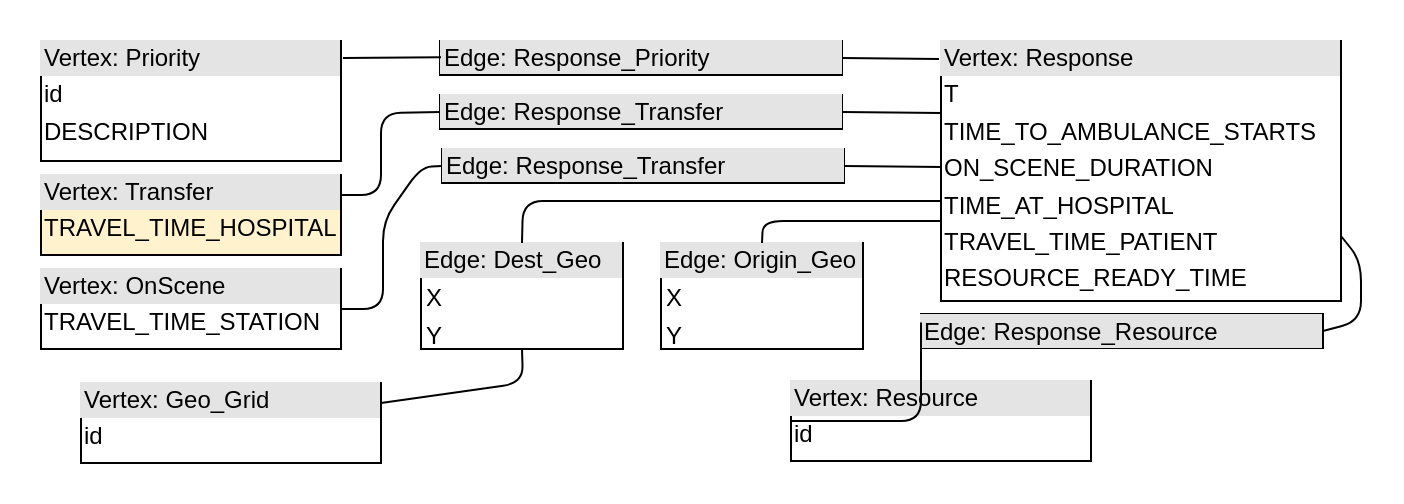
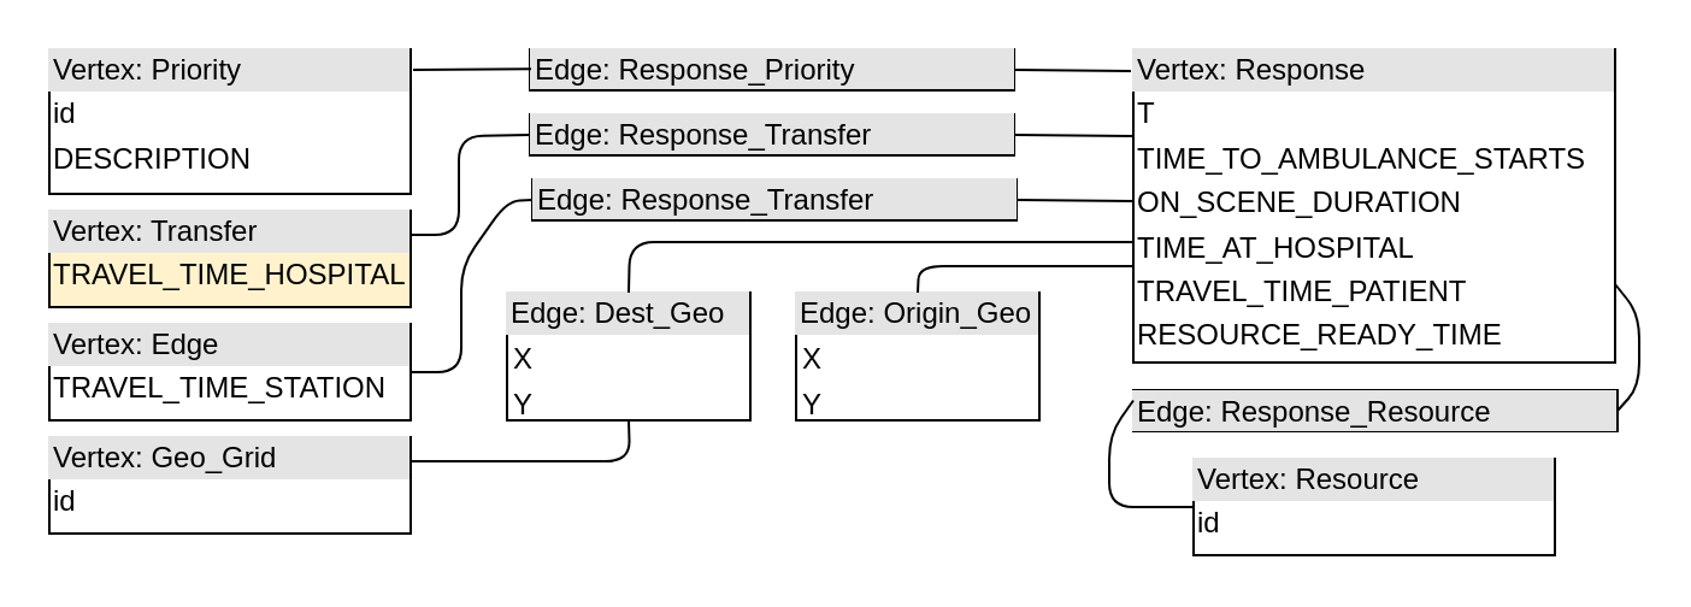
- <mxCell id="21" value="&lt;div style=&quot;box-sizing: border-box ; width: 100% ; background: #e4e4e4 ; padding: 2px&quot;&gt;Vertex: OnScene&lt;/div&gt;&lt;table style=&quot;width: 100% ; font-size: 1em&quot; cellpadding=&quot;2&quot; cellspacing=&quot;0&quot;&gt;&lt;tbody&gt;&lt;tr&gt;&lt;td&gt;TRAVEL_TIME_STATION&lt;/td&gt;&lt;/tr&gt;&lt;tr&gt;&lt;td&gt;&lt;/td&gt;&lt;/tr&gt;&lt;/tbody&gt;&lt;/table&gt;" style="verticalAlign=top;align=left;overflow=fill;html=1;" vertex="1" parent="1"><mxGeometry x="20" y="134" width="150" height="40" as="geometry" /></mxCell>
+ <mxCell id="21" value="&lt;div style=&quot;box-sizing: border-box ; width: 100% ; background: #e4e4e4 ; padding: 2px&quot;&gt;Vertex: Edge&lt;/div&gt;&lt;table style=&quot;width: 100% ; font-size: 1em&quot; cellpadding=&quot;2&quot; cellspacing=&quot;0&quot;&gt;&lt;tbody&gt;&lt;tr&gt;&lt;td&gt;TRAVEL_TIME_STATION&lt;/td&gt;&lt;/tr&gt;&lt;tr&gt;&lt;td&gt;&lt;/td&gt;&lt;/tr&gt;&lt;/tbody&gt;&lt;/table&gt;" style="verticalAlign=top;align=left;overflow=fill;html=1;" vertex="1" parent="1"><mxGeometry x="20" y="134" width="150" height="40" as="geometry" /></mxCell>
- <mxCell id="8" value="&lt;div style=&quot;box-sizing: border-box ; width: 100% ; background: #e4e4e4 ; padding: 2px&quot;&gt;Edge: Response_Resource&lt;/div&gt;&lt;table style=&quot;width: 100% ; font-size: 1em&quot; cellpadding=&quot;2&quot; cellspacing=&quot;0&quot;&gt;&lt;tbody&gt;&lt;/tbody&gt;&lt;/table&gt;" style="verticalAlign=top;align=left;overflow=fill;html=1;" parent="1" vertex="1"><mxGeometry x="460" y="156.5" width="201" height="17" as="geometry" /></mxCell>
+ <mxCell id="8" value="&lt;div style=&quot;box-sizing: border-box ; width: 100% ; background: #e4e4e4 ; padding: 2px&quot;&gt;Edge: Response_Resource&lt;/div&gt;&lt;table style=&quot;width: 100% ; font-size: 1em&quot; cellpadding=&quot;2&quot; cellspacing=&quot;0&quot;&gt;&lt;tbody&gt;&lt;/tbody&gt;&lt;/table&gt;" style="verticalAlign=top;align=left;overflow=fill;html=1;" parent="1" vertex="1"><mxGeometry x="470" y="161.5" width="201" height="17" as="geometry" /></mxCell>
- <mxCell id="5" value="&lt;div style=&quot;box-sizing: border-box ; width: 100% ; background: #e4e4e4 ; padding: 2px&quot;&gt;Vertex: Resource&lt;/div&gt;&lt;table style=&quot;width: 100% ; font-size: 1em&quot; cellpadding=&quot;2&quot; cellspacing=&quot;0&quot;&gt;&lt;tbody&gt;&lt;tr&gt;&lt;td&gt;id&lt;/td&gt;&lt;/tr&gt;&lt;tr&gt;&lt;td&gt;&lt;/td&gt;&lt;/tr&gt;&lt;/tbody&gt;&lt;/table&gt;" style="verticalAlign=top;align=left;overflow=fill;html=1;" parent="1" vertex="1"><mxGeometry x="395" y="190" width="150" height="40" as="geometry" /></mxCell>
+ <mxCell id="5" value="&lt;div style=&quot;box-sizing: border-box ; width: 100% ; background: #e4e4e4 ; padding: 2px&quot;&gt;Vertex: Resource&lt;/div&gt;&lt;table style=&quot;width: 100% ; font-size: 1em&quot; cellpadding=&quot;2&quot; cellspacing=&quot;0&quot;&gt;&lt;tbody&gt;&lt;tr&gt;&lt;td&gt;id&lt;/td&gt;&lt;/tr&gt;&lt;tr&gt;&lt;td&gt;&lt;/td&gt;&lt;/tr&gt;&lt;/tbody&gt;&lt;/table&gt;" style="verticalAlign=top;align=left;overflow=fill;html=1;" parent="1" vertex="1"><mxGeometry x="495" y="190" width="150" height="40" as="geometry" /></mxCell>
- <mxCell id="17" value="&lt;div style=&quot;box-sizing: border-box ; width: 100% ; background: #e4e4e4 ; padding: 2px&quot;&gt;Vertex: Geo_Grid&lt;/div&gt;&lt;table style=&quot;width: 100% ; font-size: 1em&quot; cellpadding=&quot;2&quot; cellspacing=&quot;0&quot;&gt;&lt;tbody&gt;&lt;tr&gt;&lt;td&gt;id&lt;/td&gt;&lt;/tr&gt;&lt;tr&gt;&lt;td&gt;&lt;/td&gt;&lt;/tr&gt;&lt;/tbody&gt;&lt;/table&gt;" style="verticalAlign=top;align=left;overflow=fill;html=1;" parent="1" vertex="1"><mxGeometry x="40" y="191" width="150" height="40" as="geometry" /></mxCell>
+ <mxCell id="17" value="&lt;div style=&quot;box-sizing: border-box ; width: 100% ; background: #e4e4e4 ; padding: 2px&quot;&gt;Vertex: Geo_Grid&lt;/div&gt;&lt;table style=&quot;width: 100% ; font-size: 1em&quot; cellpadding=&quot;2&quot; cellspacing=&quot;0&quot;&gt;&lt;tbody&gt;&lt;tr&gt;&lt;td&gt;id&lt;/td&gt;&lt;/tr&gt;&lt;tr&gt;&lt;td&gt;&lt;/td&gt;&lt;/tr&gt;&lt;/tbody&gt;&lt;/table&gt;" style="verticalAlign=top;align=left;overflow=fill;html=1;" parent="1" vertex="1"><mxGeometry x="20" y="181" width="150" height="40" as="geometry" /></mxCell>
